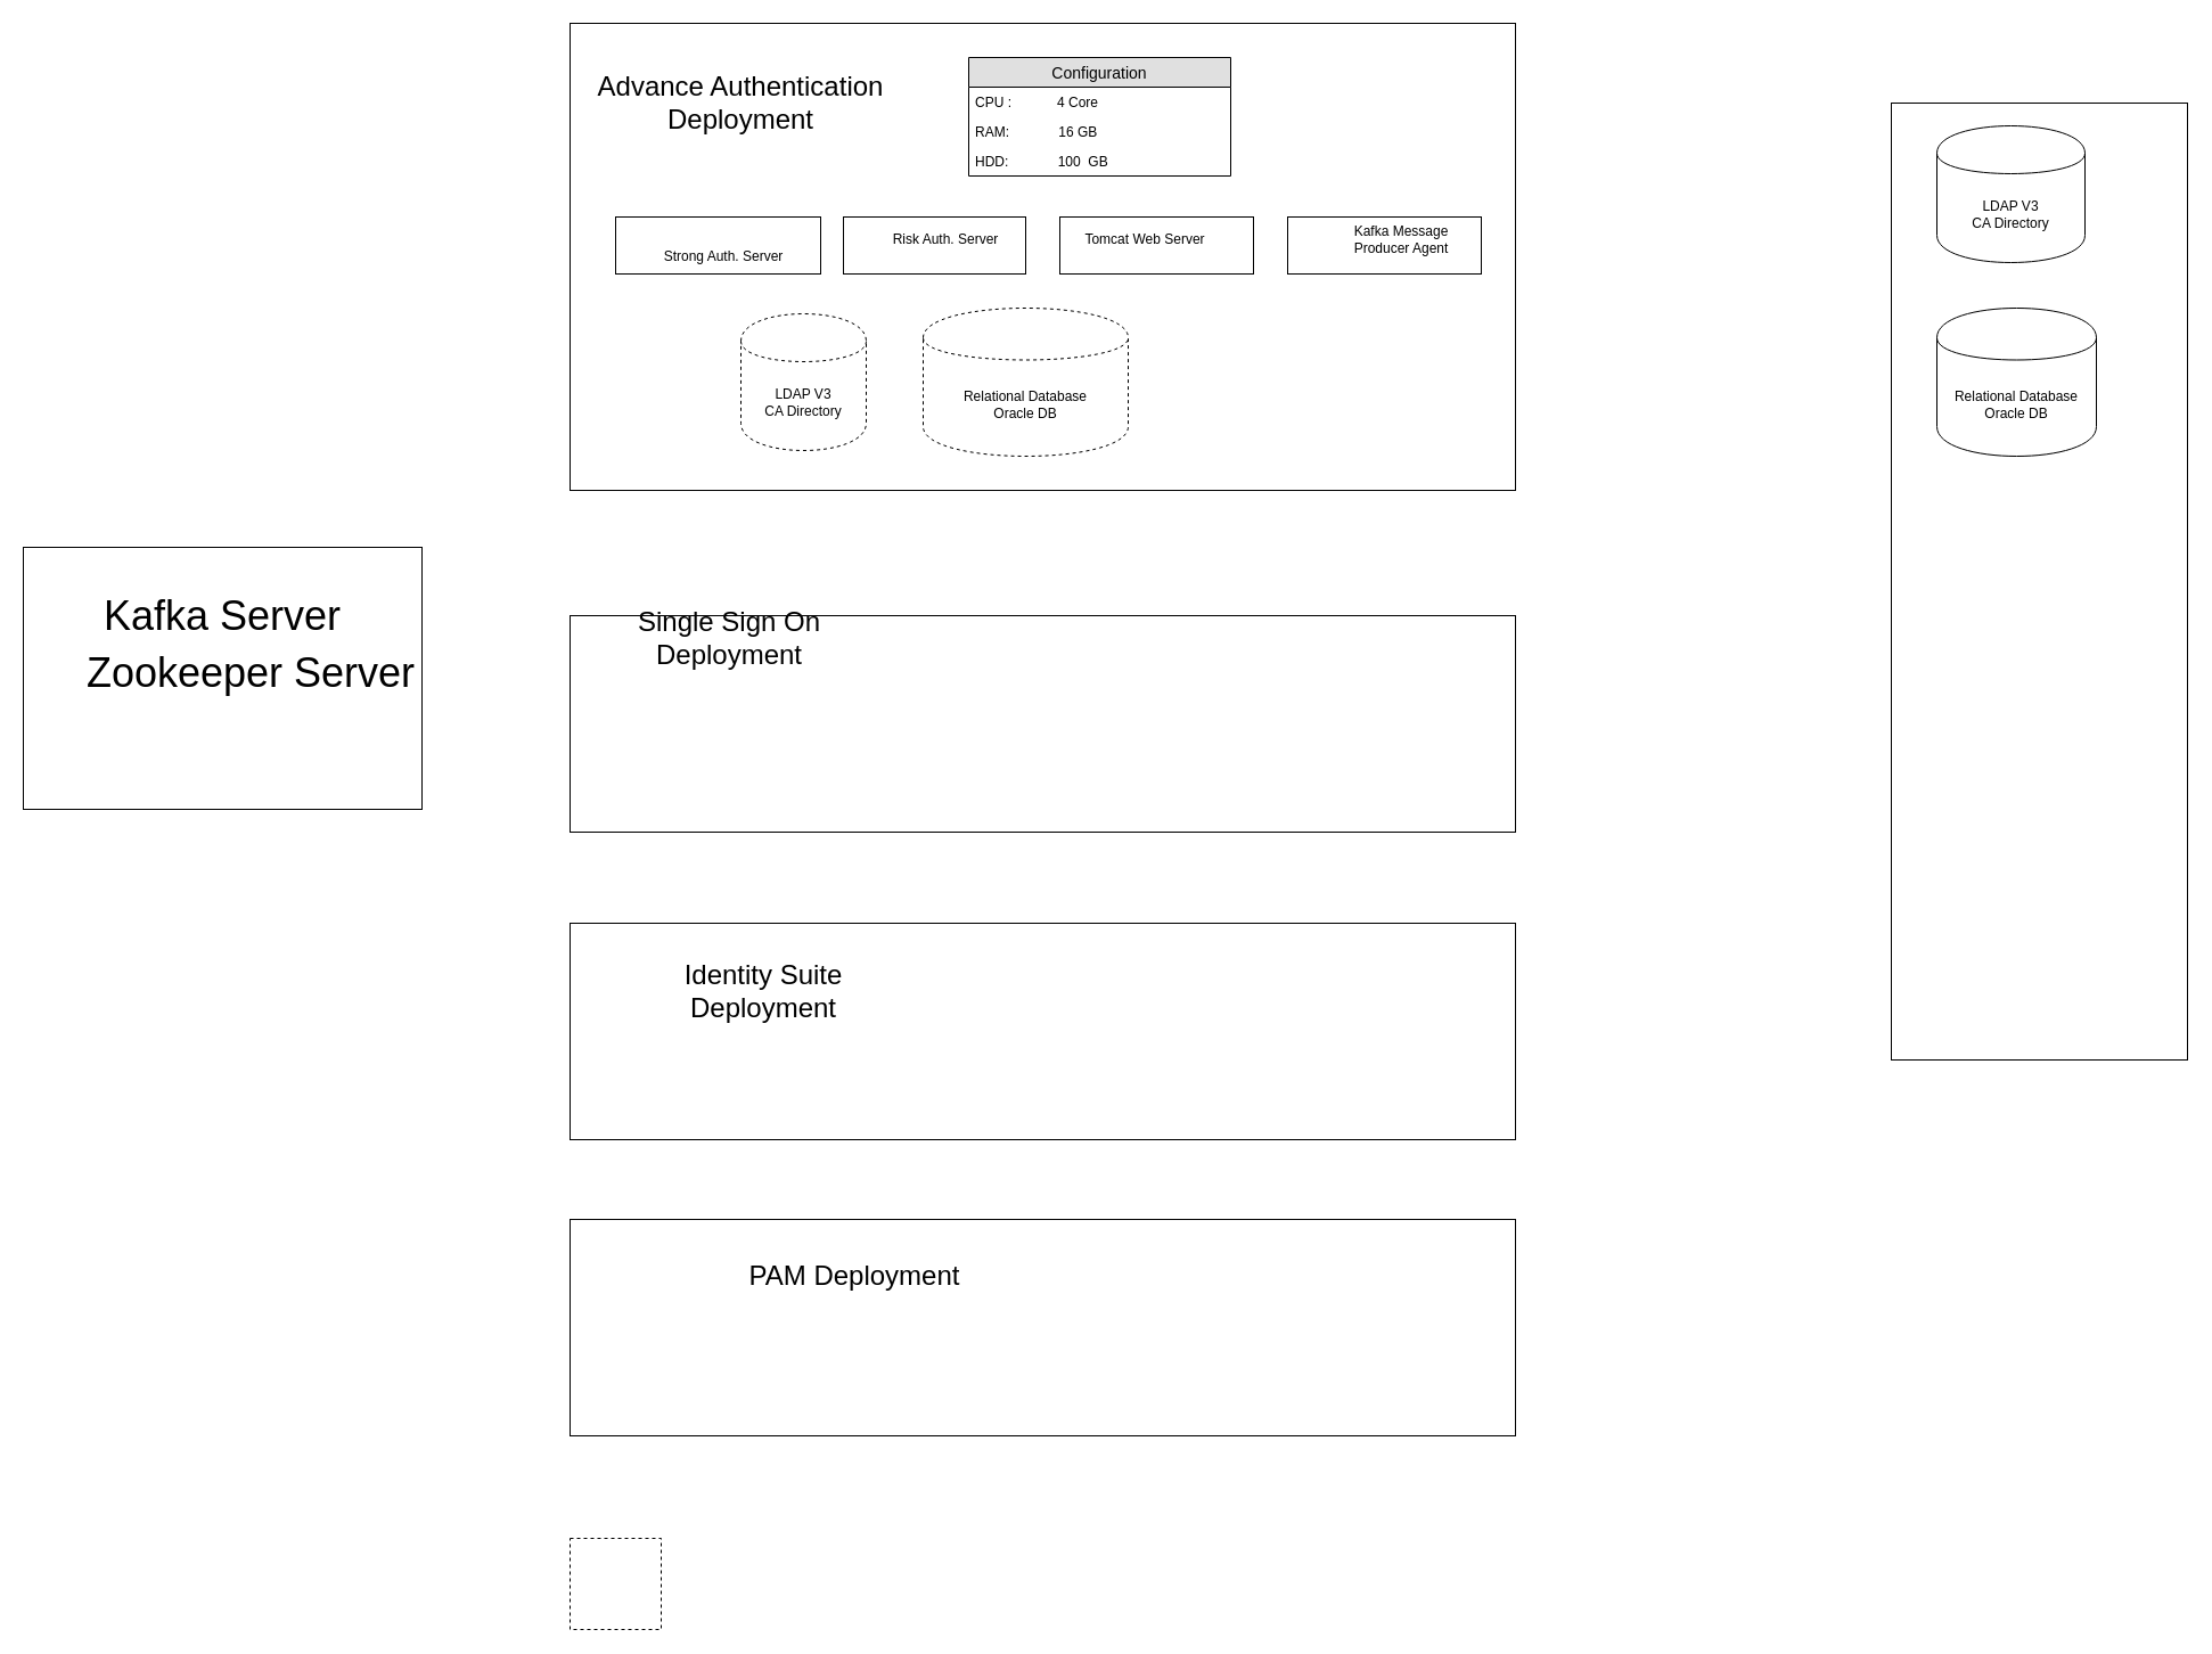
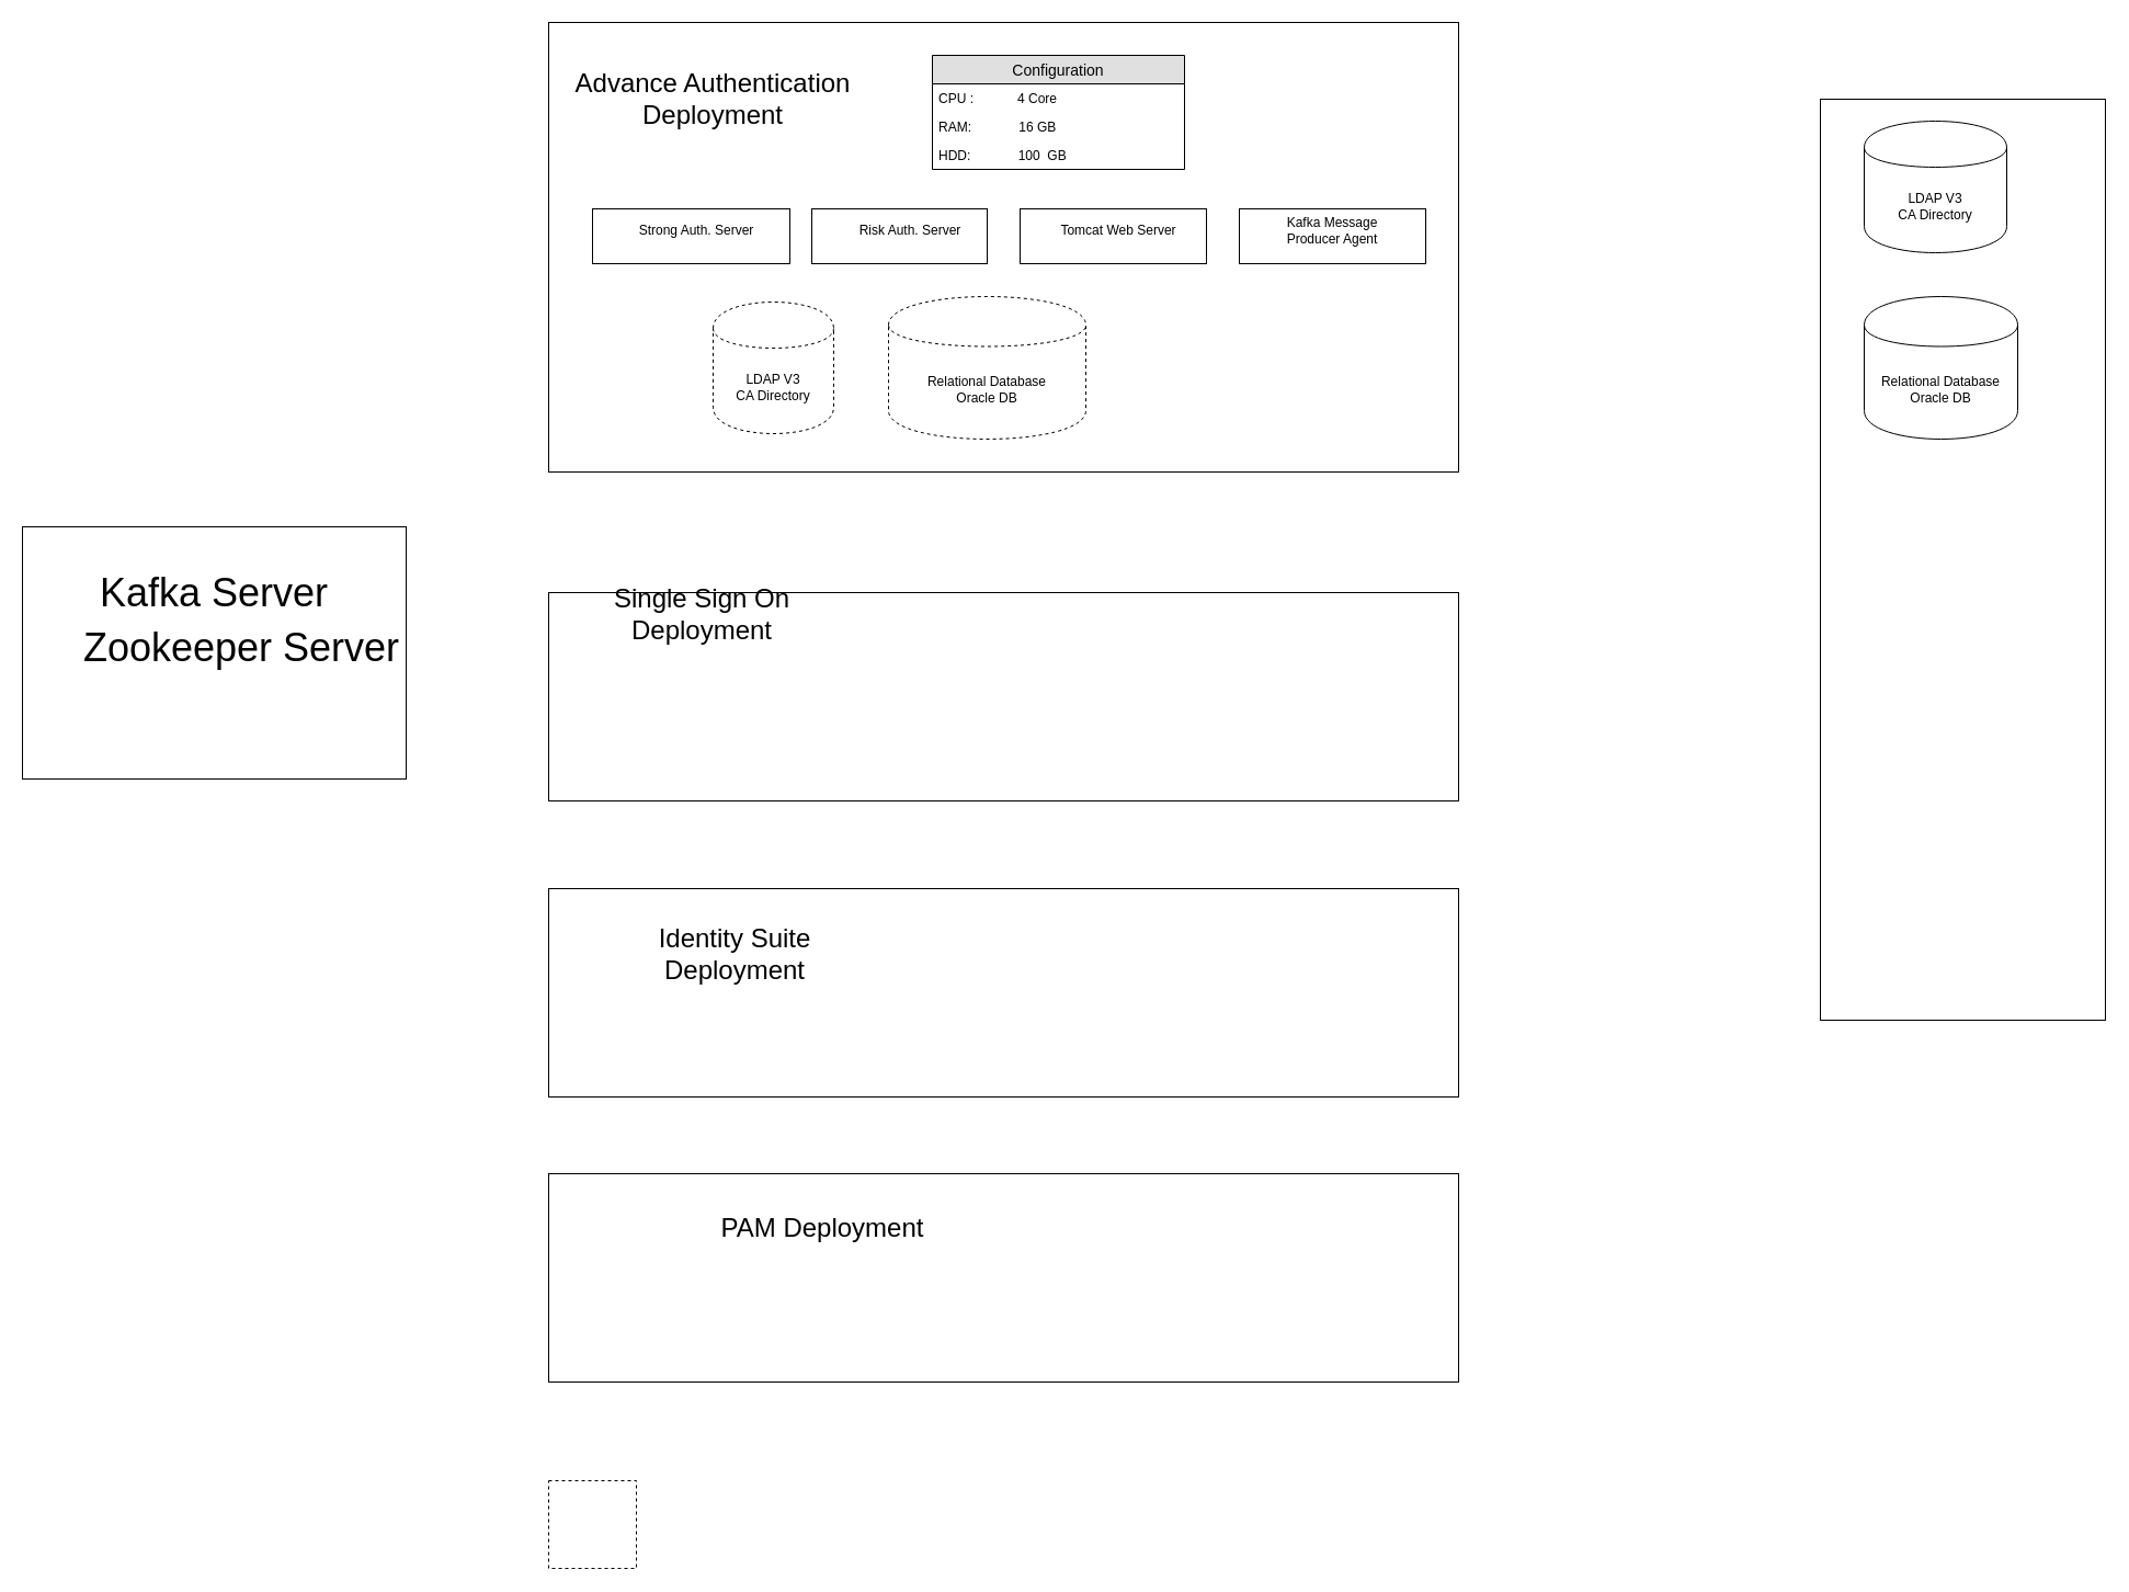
- <mxCell id="9" value="Tomcat Web Server" style="text;html=1;strokeColor=none;fillColor=none;align=center;verticalAlign=middle;whiteSpace=wrap;rounded=0;" vertex="1" parent="1"><mxGeometry x="945" y="200" width="120" height="20" as="geometry" /></mxCell>
+ <mxCell id="9" value="Tomcat Web Server" style="text;html=1;strokeColor=none;fillColor=none;align=center;verticalAlign=middle;whiteSpace=wrap;rounded=0;" vertex="1" parent="1"><mxGeometry x="960" y="200" width="120" height="20" as="geometry" /></mxCell>
- <mxCell id="20" value="Kafka Message Producer Agent" style="text;html=1;strokeColor=none;fillColor=none;align=center;verticalAlign=middle;whiteSpace=wrap;rounded=0;" vertex="1" parent="1"><mxGeometry x="1170" y="200" width="120" height="20" as="geometry" /></mxCell>
+ <mxCell id="20" value="Kafka Message Producer Agent" style="text;html=1;strokeColor=none;fillColor=none;align=center;verticalAlign=middle;whiteSpace=wrap;rounded=0;" vertex="1" parent="1"><mxGeometry x="1155" y="200" width="120" height="20" as="geometry" /></mxCell>
- <mxCell id="7" value="Strong Auth. Server" style="text;html=1;strokeColor=none;fillColor=none;align=center;verticalAlign=middle;whiteSpace=wrap;rounded=0;" vertex="1" parent="1"><mxGeometry x="560" y="215" width="150" height="20" as="geometry" /></mxCell>
+ <mxCell id="7" value="Strong Auth. Server" style="text;html=1;strokeColor=none;fillColor=none;align=center;verticalAlign=middle;whiteSpace=wrap;rounded=0;" vertex="1" parent="1"><mxGeometry x="560" y="200" width="150" height="20" as="geometry" /></mxCell>
